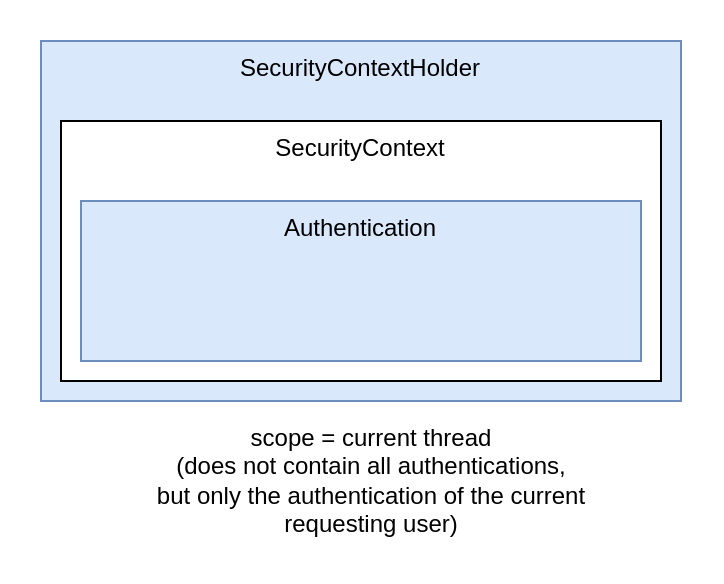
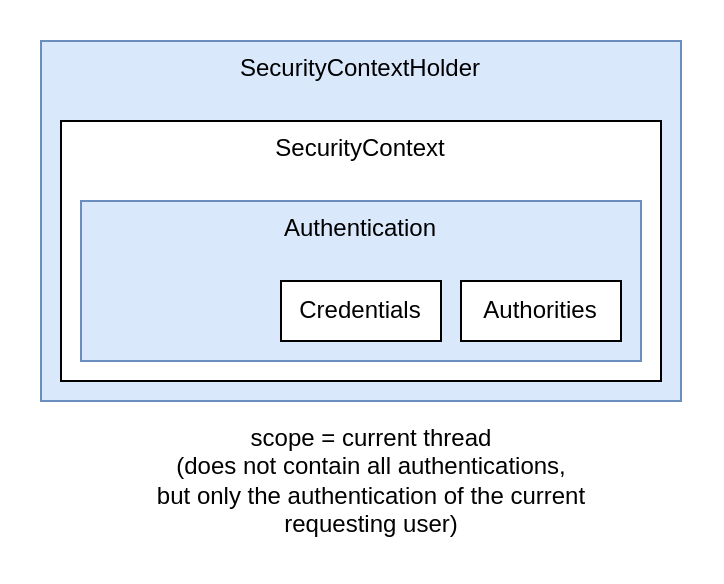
+ <mxCell id="5" value="Credentials" style="rounded=0;whiteSpace=wrap;html=1;" vertex="1" parent="1"><mxGeometry x="140" y="140" width="80" height="30" as="geometry" /></mxCell>
+ <mxCell id="6" value="Authorities" style="rounded=0;whiteSpace=wrap;html=1;" vertex="1" parent="1"><mxGeometry x="230" y="140" width="80" height="30" as="geometry" /></mxCell>
